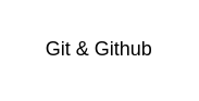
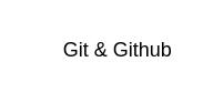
- <mxCell id="2" value="Git &amp;amp; Github" style="text;html=1;align=center;verticalAlign=middle;resizable=0;points=[];autosize=1;strokeColor=none;" vertex="1" parent="1"><mxGeometry x="20" y="20" width="80" height="20" as="geometry" /></mxCell>
+ <mxCell id="2" value="Git &amp;amp; Github" style="text;html=1;align=center;verticalAlign=middle;resizable=0;points=[];autosize=1;strokeColor=none;" vertex="1" parent="1"><mxGeometry x="30" y="20" width="80" height="20" as="geometry" /></mxCell>
